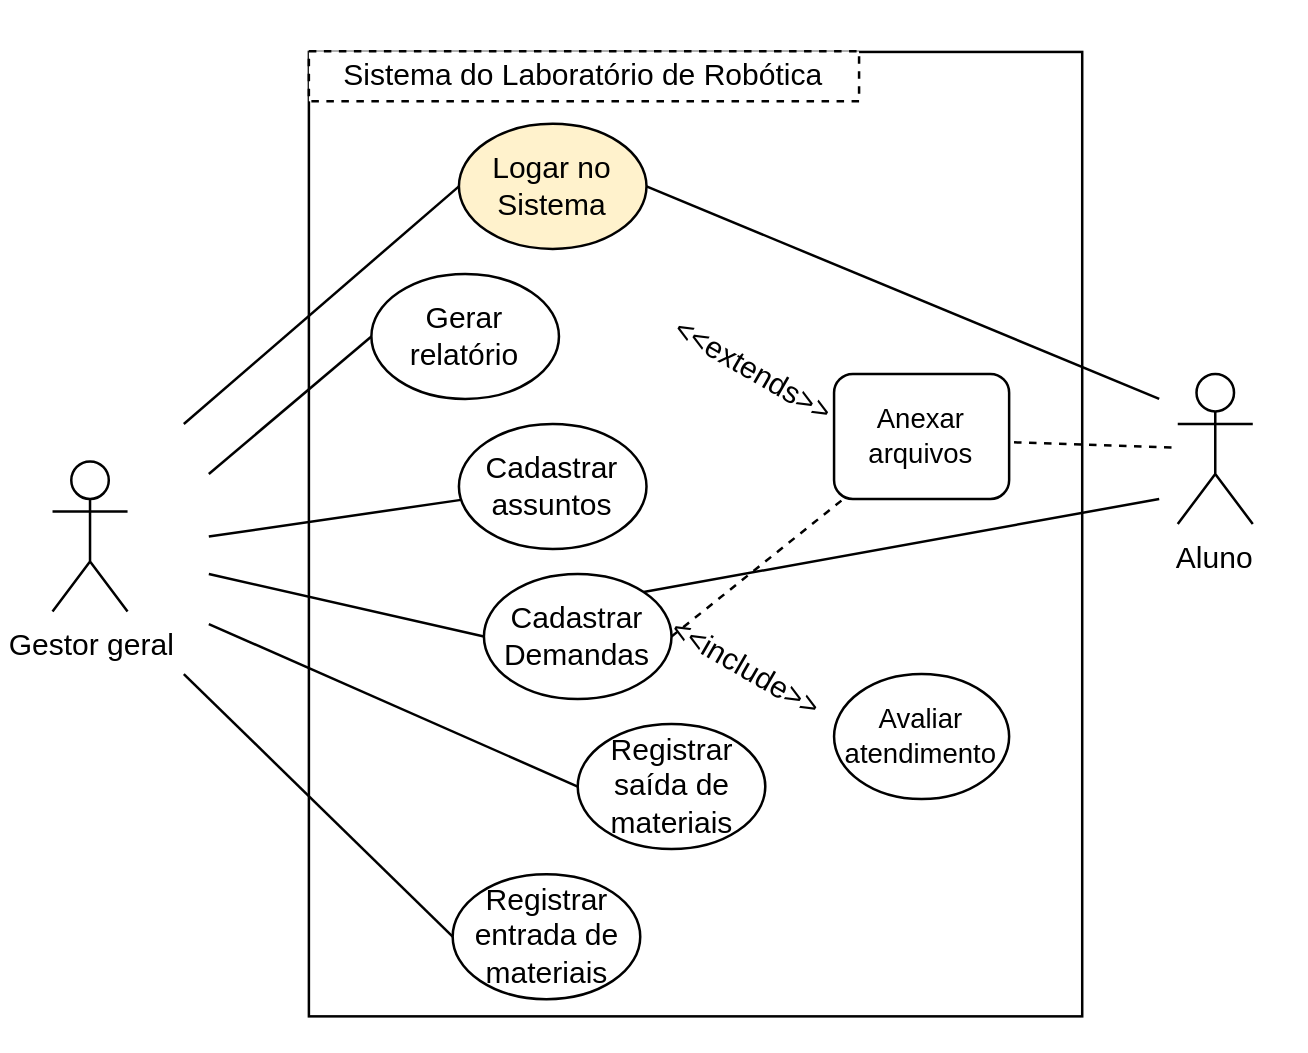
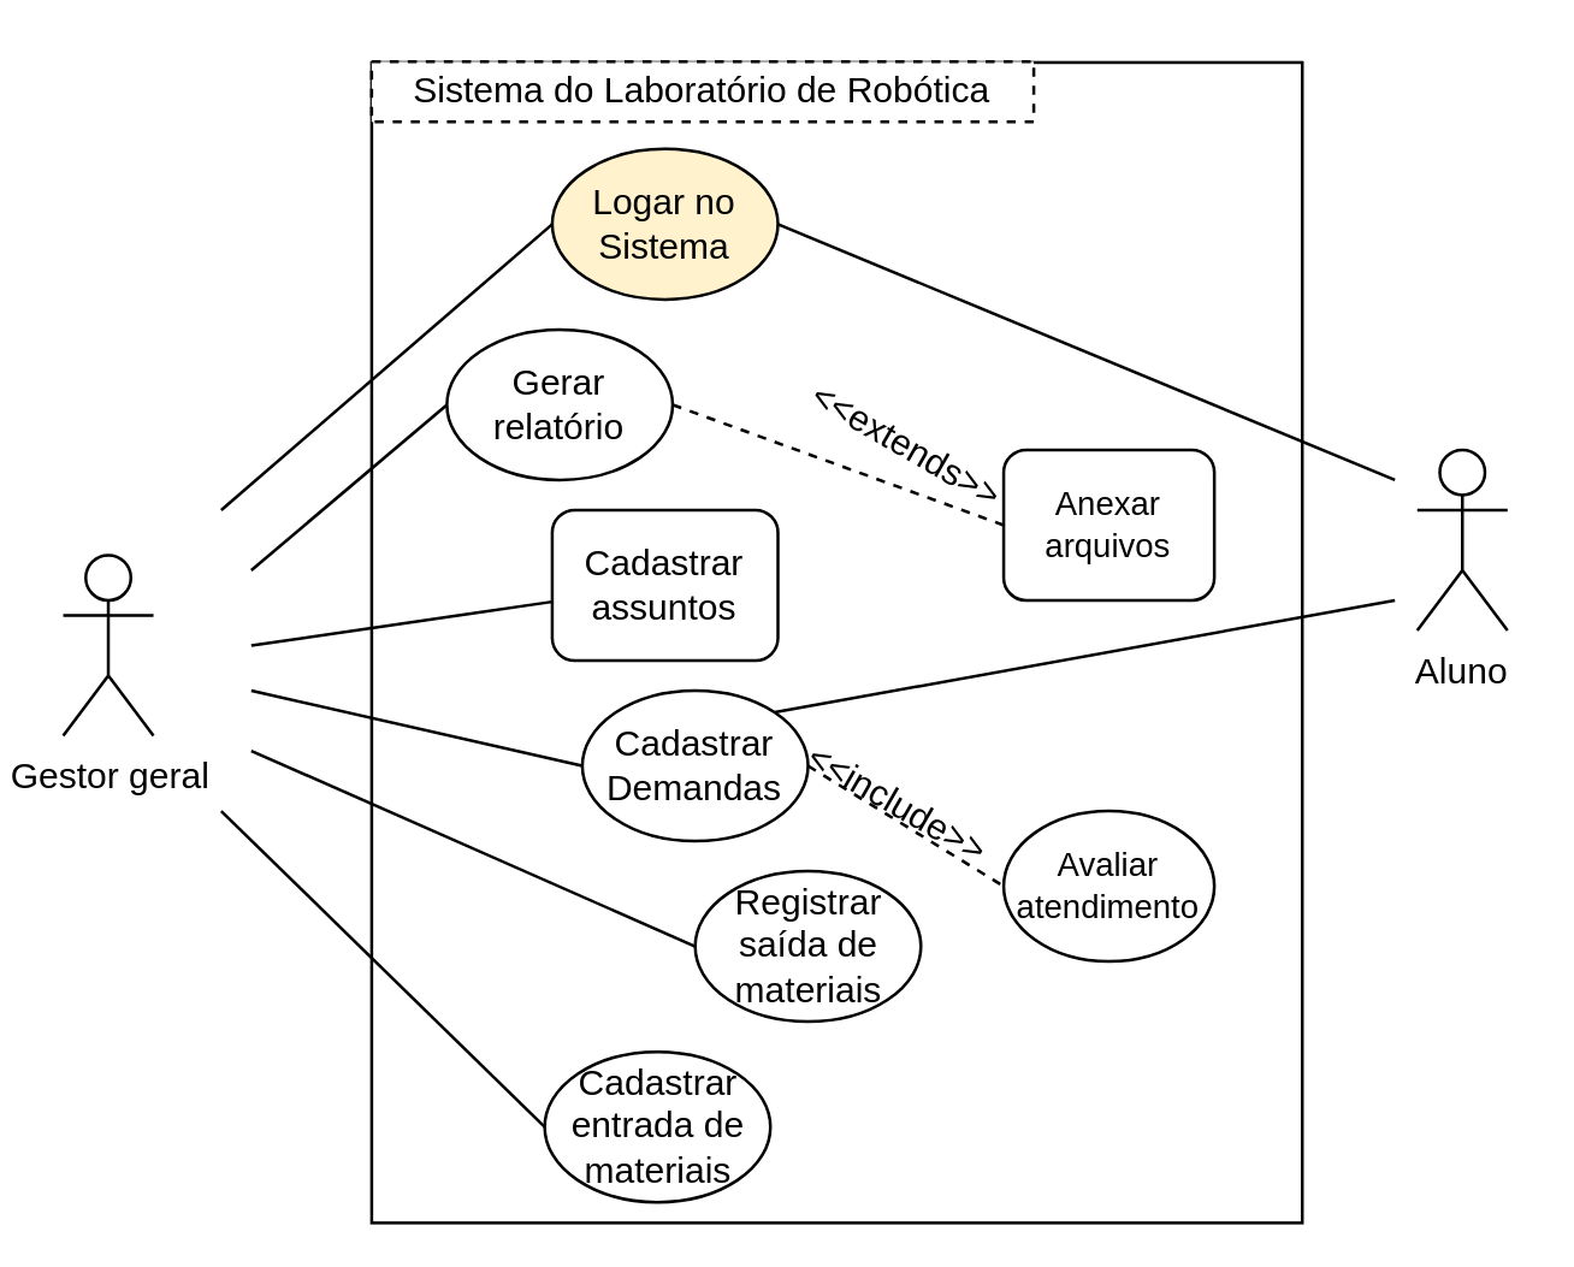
- <mxCell id="23" style="edgeStyle=none;rounded=0;orthogonalLoop=1;jettySize=auto;html=1;exitX=0;exitY=0.5;exitDx=0;exitDy=0;dashed=1;endArrow=none;endFill=0;fontSize=11;" edge="1" parent="1" source="24" target="10"><mxGeometry relative="1" as="geometry" /></mxCell>
+ <mxCell id="23" style="edgeStyle=none;rounded=0;orthogonalLoop=1;jettySize=auto;html=1;exitX=0;exitY=0.5;exitDx=0;exitDy=0;entryX=1;entryY=0.5;entryDx=0;entryDy=0;dashed=1;endArrow=none;endFill=0;fontSize=11;" edge="1" parent="1" source="24" target="3"><mxGeometry relative="1" as="geometry" /></mxCell>
- <mxCell id="4" value="Cadastrar assuntos" style="ellipse;whiteSpace=wrap;html=1;" parent="1" vertex="1"><mxGeometry x="183" y="169" width="75" height="50" as="geometry" /></mxCell>
+ <mxCell id="4" value="Cadastrar assuntos" style="whiteSpace=wrap;html=1;rounded=1;" parent="1" vertex="1"><mxGeometry x="183" y="169" width="75" height="50" as="geometry" /></mxCell>
- <mxCell id="17" style="edgeStyle=none;rounded=0;orthogonalLoop=1;jettySize=auto;html=1;exitX=1;exitY=0.5;exitDx=0;exitDy=0;endArrow=none;endFill=0;dashed=1;" edge="1" parent="1" source="18" target="24"><mxGeometry relative="1" as="geometry" /></mxCell>
+ <mxCell id="17" style="edgeStyle=none;rounded=0;orthogonalLoop=1;jettySize=auto;html=1;exitX=1;exitY=0.5;exitDx=0;exitDy=0;entryX=0;entryY=0.5;entryDx=0;entryDy=0;endArrow=none;endFill=0;dashed=1;" edge="1" parent="1" source="18" target="20"><mxGeometry relative="1" as="geometry" /></mxCell>
- <mxCell id="7" value="Registrar entrada de materiais" style="ellipse;whiteSpace=wrap;html=1;" parent="1" vertex="1"><mxGeometry x="180.5" y="349" width="75" height="50" as="geometry" /></mxCell>
+ <mxCell id="7" value="Cadastrar entrada de materiais" style="ellipse;whiteSpace=wrap;html=1;" parent="1" vertex="1"><mxGeometry x="180.5" y="349" width="75" height="50" as="geometry" /></mxCell>
